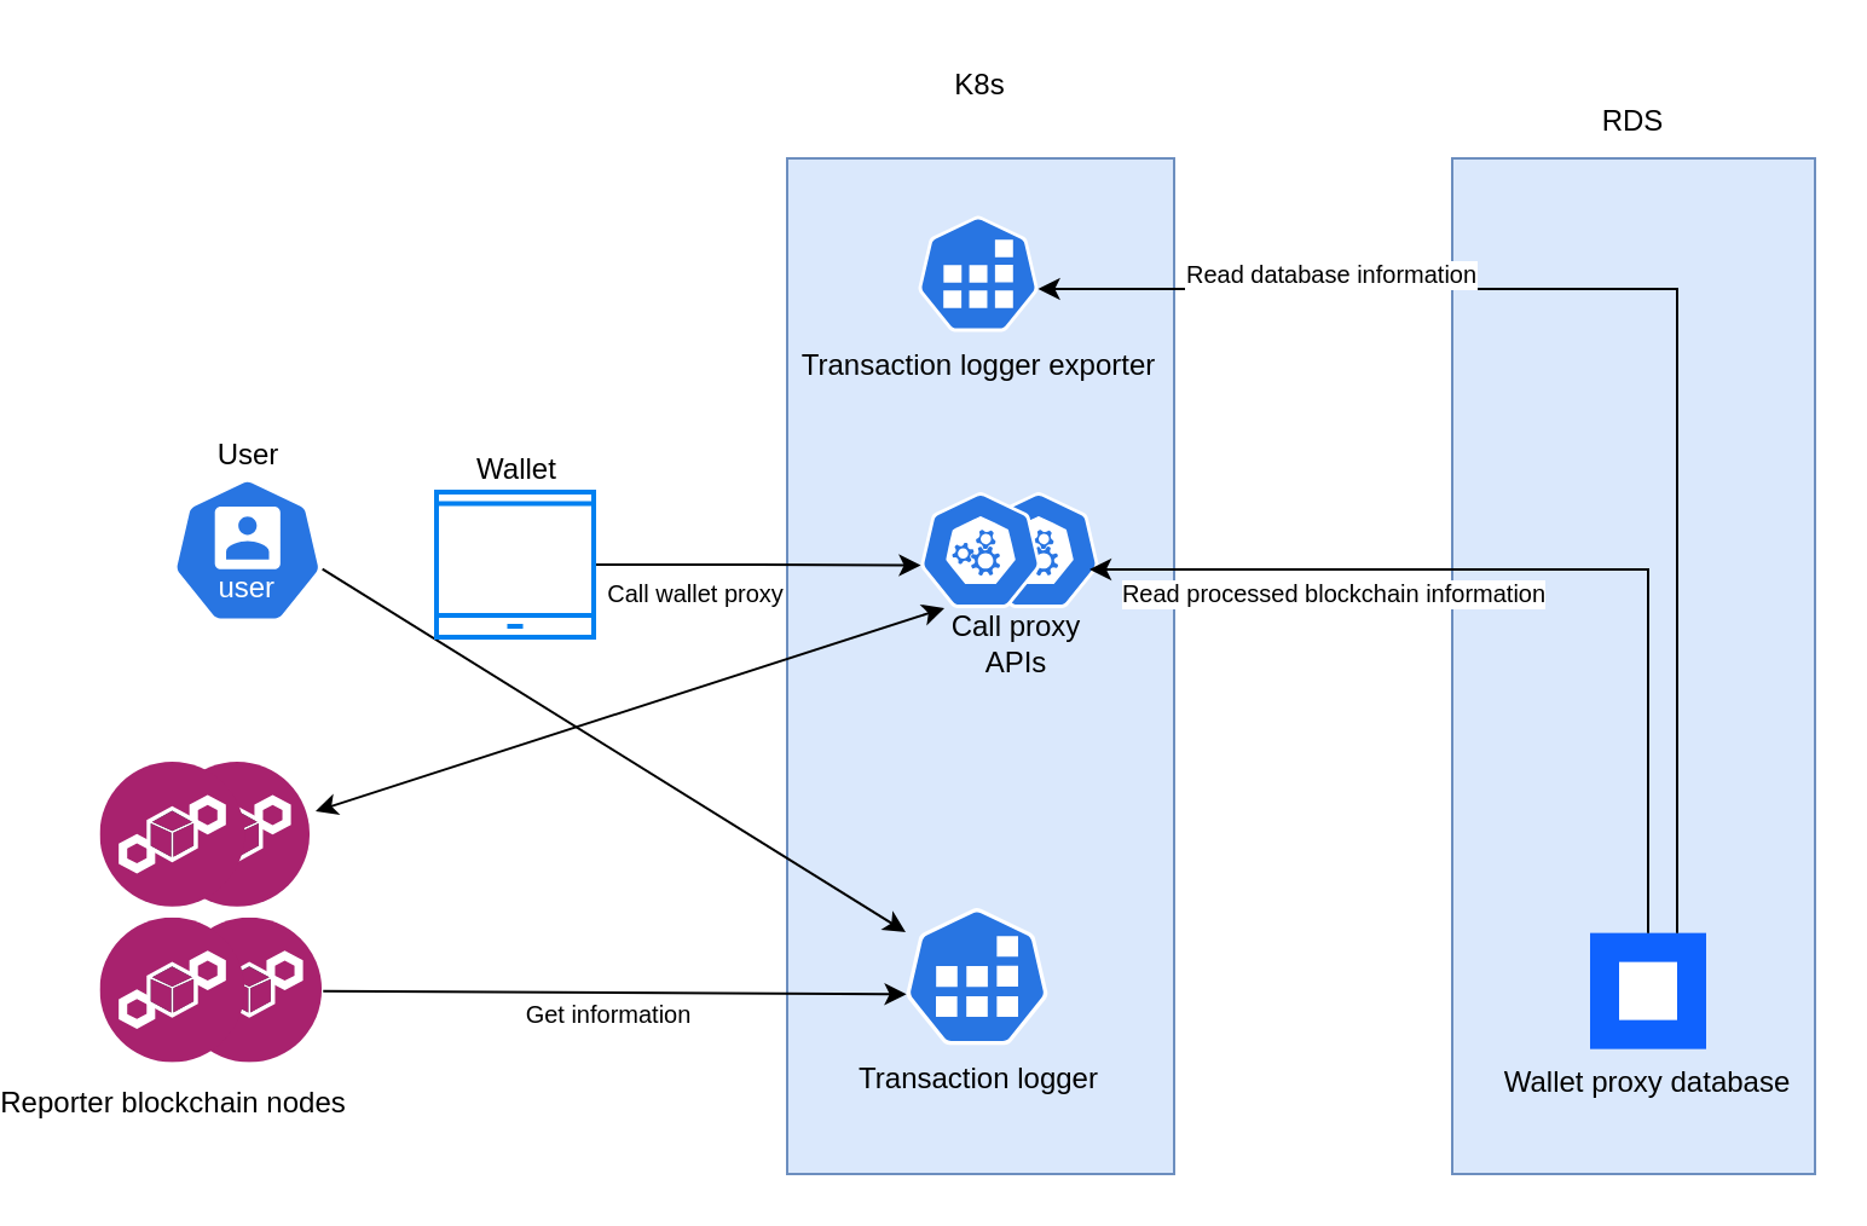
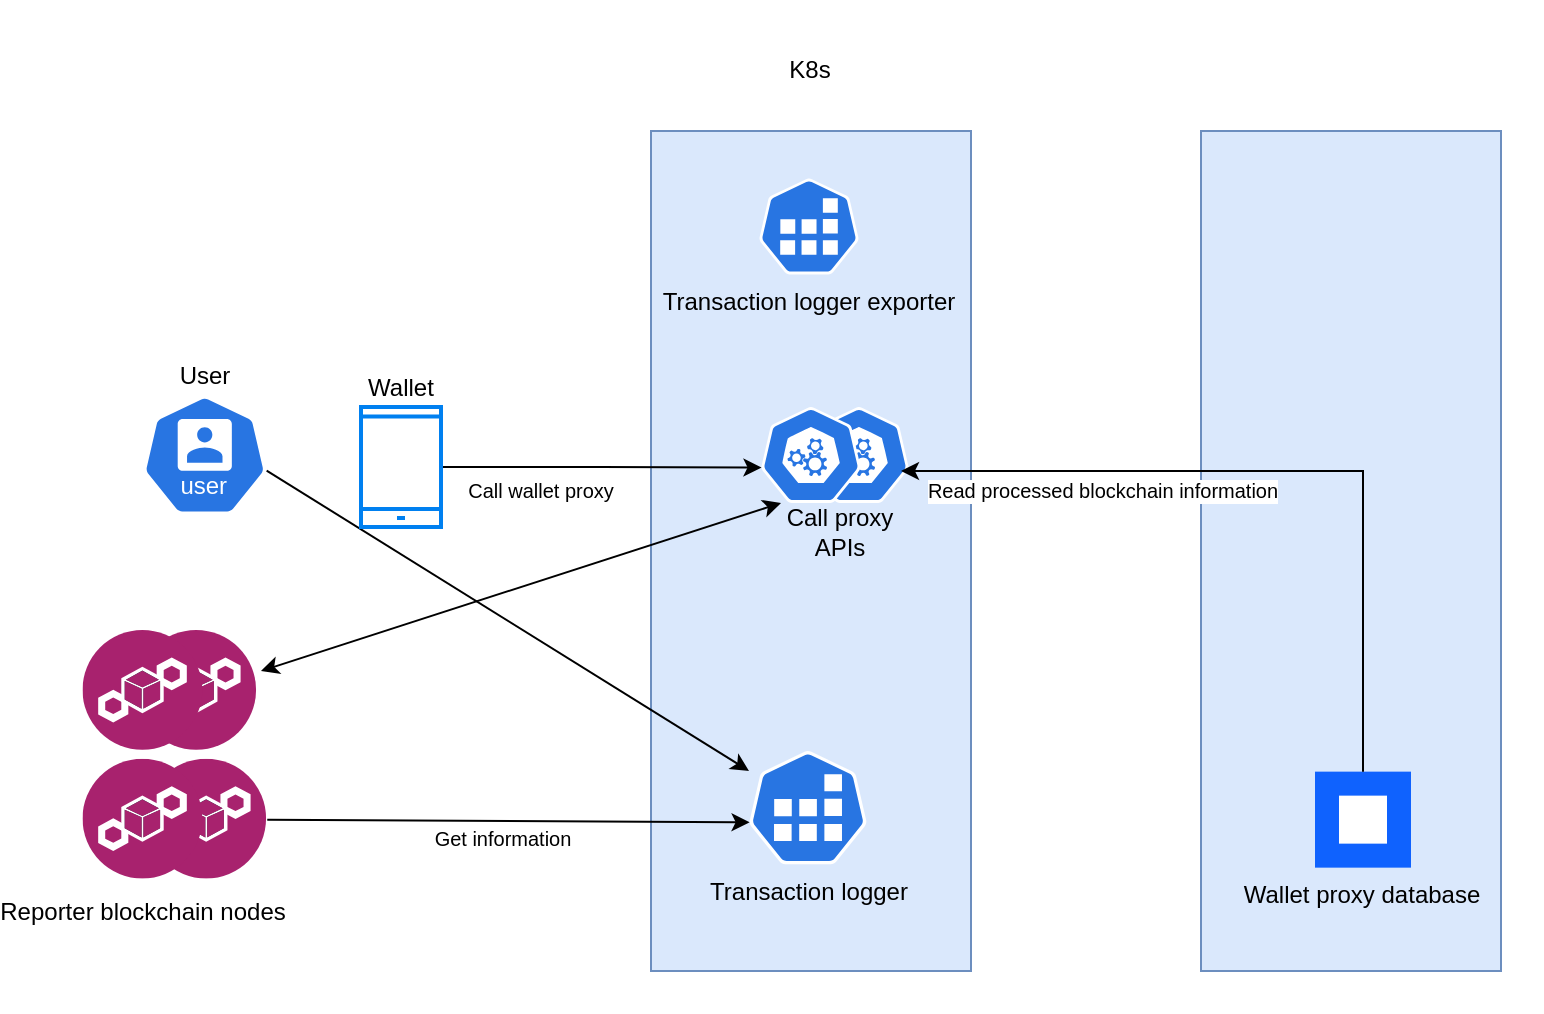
- <mxCell id="12" value="RDS" style="text;html=1;align=center;verticalAlign=middle;whiteSpace=wrap;rounded=0;" parent="1" vertex="1"><mxGeometry x="624" y="35" width="60" height="30" as="geometry" /></mxCell>
- <mxCell id="20" value="Read database information" style="edgeStyle=orthogonalEdgeStyle;rounded=0;orthogonalLoop=1;jettySize=auto;html=1;entryX=0.995;entryY=0.63;entryDx=0;entryDy=0;entryPerimeter=0;exitX=0.75;exitY=0;exitDx=0;exitDy=0;fontSize=10;" parent="1" source="9" target="19" edge="1"><mxGeometry x="0.542" y="-6" relative="1" as="geometry"><mxPoint x="679" y="335" as="sourcePoint" /><Array as="points"><mxPoint x="672" y="119" /></Array><mxPoint as="offset" /></mxGeometry></mxCell>
- <mxCell id="18" value="Wallet" style="html=1;verticalLabelPosition=top;align=center;labelBackgroundColor=#ffffff;verticalAlign=bottom;strokeWidth=2;strokeColor=#0080F0;shadow=0;dashed=0;shape=mxgraph.ios7.icons.smartphone;labelPosition=center;" parent="1" vertex="1"><mxGeometry x="159" y="203" width="65" height="60" as="geometry" /></mxCell>
+ <mxCell id="18" value="Wallet" style="html=1;verticalLabelPosition=top;align=center;labelBackgroundColor=#ffffff;verticalAlign=bottom;strokeWidth=2;strokeColor=#0080F0;shadow=0;dashed=0;shape=mxgraph.ios7.icons.smartphone;labelPosition=center;" parent="1" vertex="1"><mxGeometry x="159" y="203" width="40" height="60" as="geometry" /></mxCell>
